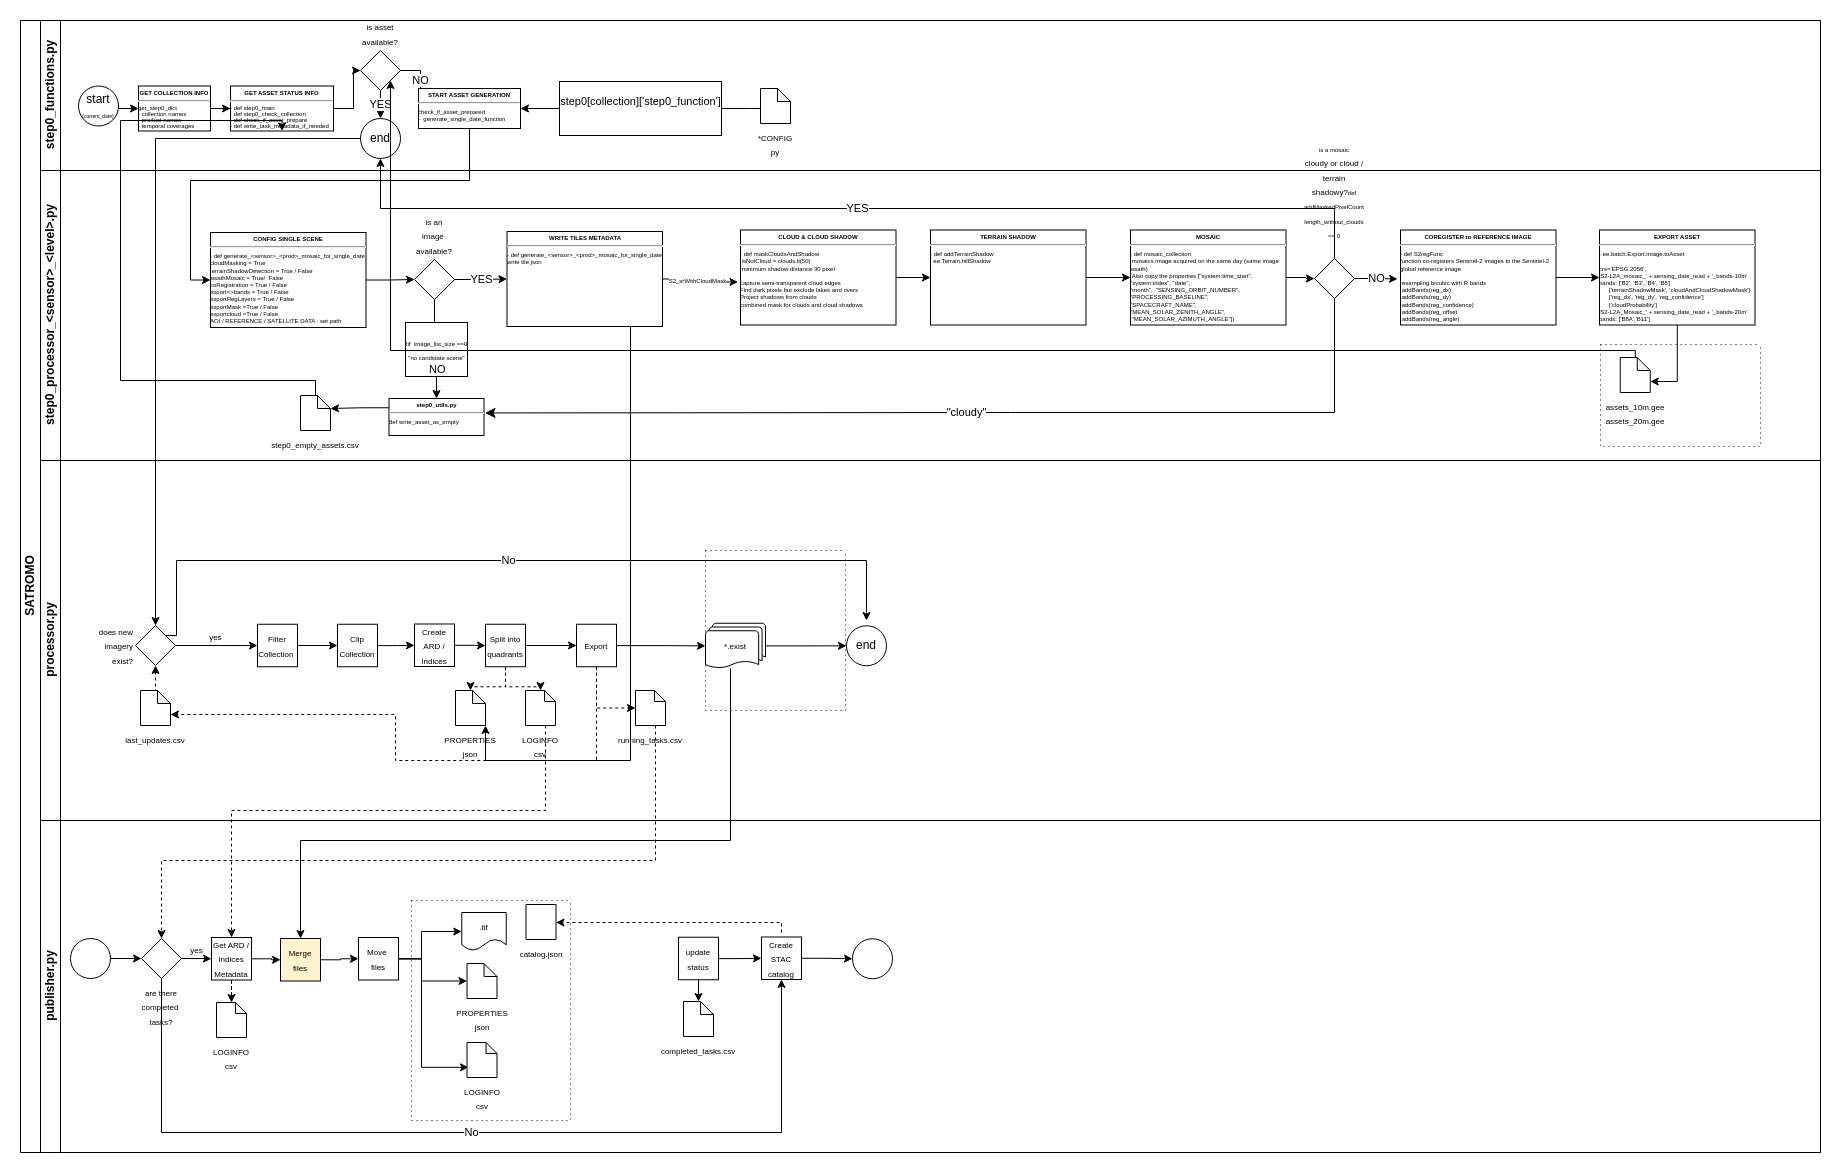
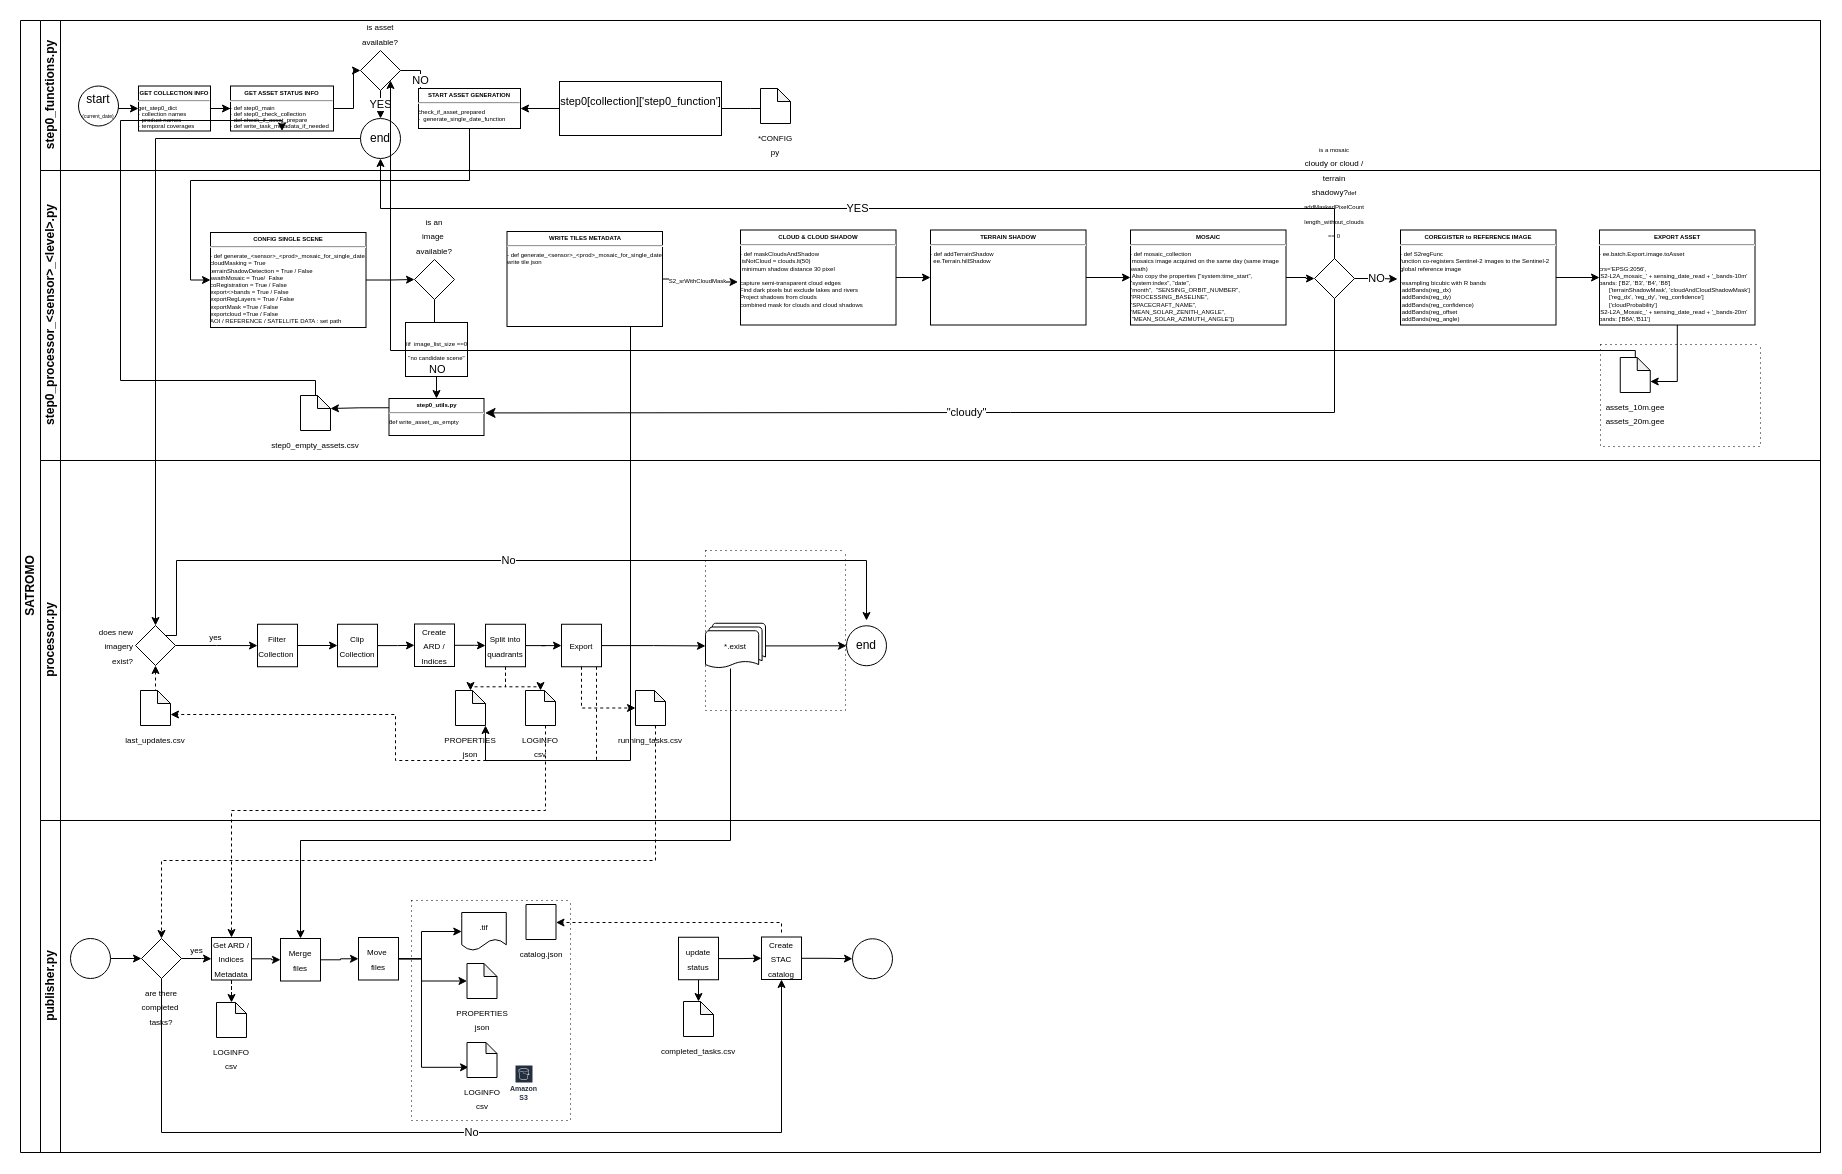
- <mxCell id="28" value="YES" style="edgeStyle=orthogonalEdgeStyle;rounded=0;orthogonalLoop=1;jettySize=auto;html=1;exitX=1;exitY=0.5;exitDx=0;exitDy=0;entryX=0;entryY=0.5;entryDx=0;entryDy=0;" parent="20" source="22" target="27" edge="1"><mxGeometry relative="1" as="geometry" /></mxCell>
- <mxCell id="68" value="&lt;font style=&quot;font-size: 8px;&quot;&gt;Export&lt;br&gt;&lt;/font&gt;" style="rounded=0;whiteSpace=wrap;html=1;fontFamily=Helvetica;fontSize=12;fontColor=#000000;align=center;" parent="47" vertex="1"><mxGeometry x="536" y="163.75" width="40" height="42.5" as="geometry" /></mxCell>
+ <mxCell id="68" value="&lt;font style=&quot;font-size: 8px;&quot;&gt;Export&lt;br&gt;&lt;/font&gt;" style="rounded=0;whiteSpace=wrap;html=1;fontFamily=Helvetica;fontSize=12;fontColor=#000000;align=center;" parent="47" vertex="1"><mxGeometry x="521" y="163.75" width="40" height="42.5" as="geometry" /></mxCell>
- <mxCell id="104" value="&lt;font style=&quot;font-size: 8px;&quot;&gt;Merge files&lt;/font&gt;" style="rounded=0;whiteSpace=wrap;html=1;fontFamily=Helvetica;fontSize=12;fontColor=#000000;align=center;fillColor=#fff2cc;" parent="76" vertex="1"><mxGeometry x="240" y="118" width="40" height="42.5" as="geometry" /></mxCell>
+ <mxCell id="104" value="&lt;font style=&quot;font-size: 8px;&quot;&gt;Merge files&lt;/font&gt;" style="rounded=0;whiteSpace=wrap;html=1;fontFamily=Helvetica;fontSize=12;fontColor=#000000;align=center;" parent="76" vertex="1"><mxGeometry x="240" y="118" width="40" height="42.5" as="geometry" /></mxCell>
+ <mxCell id="90" value="&lt;br&gt;&lt;br&gt;&lt;br&gt;Amazon S3" style="sketch=0;outlineConnect=0;fontColor=#232F3E;gradientColor=none;strokeColor=#ffffff;fillColor=#232F3E;dashed=1;verticalLabelPosition=middle;verticalAlign=bottom;align=center;html=1;whiteSpace=wrap;fontSize=7;fontStyle=1;spacing=3;shape=mxgraph.aws4.productIcon;prIcon=mxgraph.aws4.s3;dashPattern=1 4;" parent="89" vertex="1"><mxGeometry x="103" y="164" width="19" height="41" as="geometry" /></mxCell>
